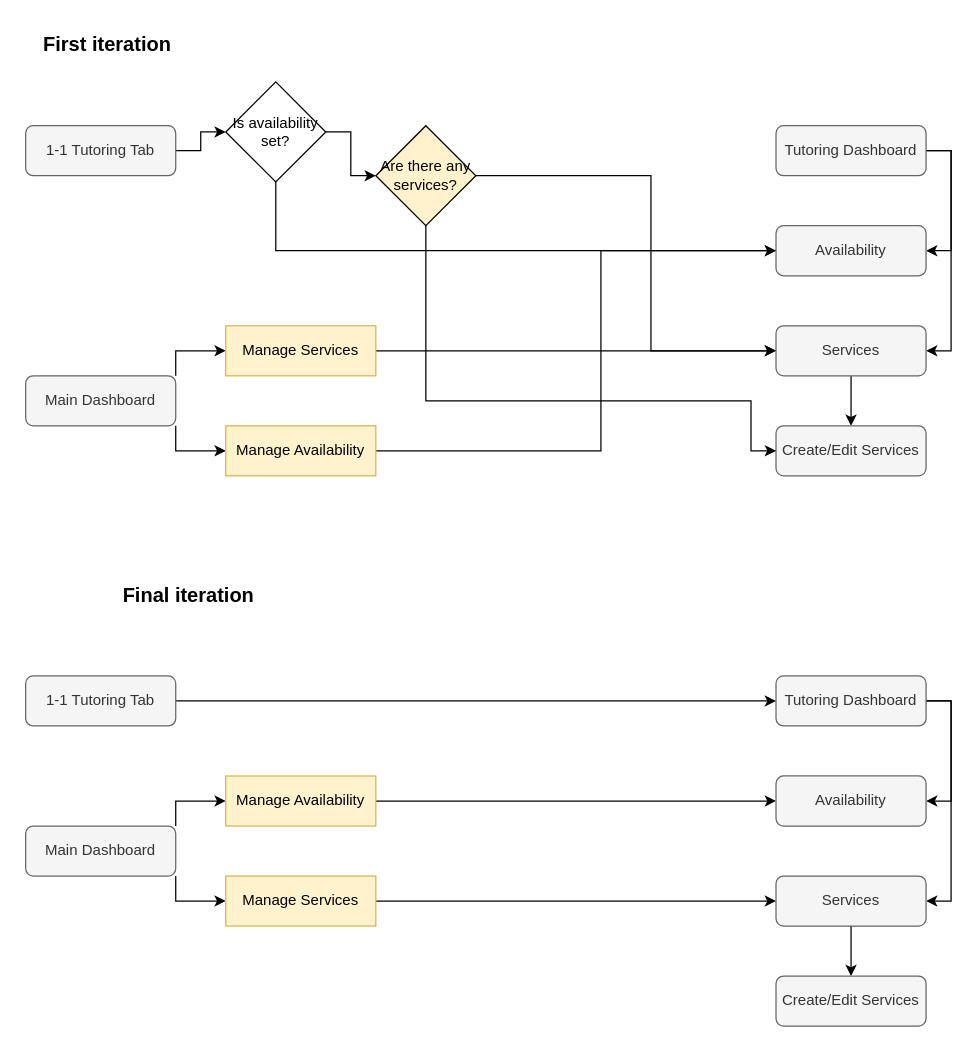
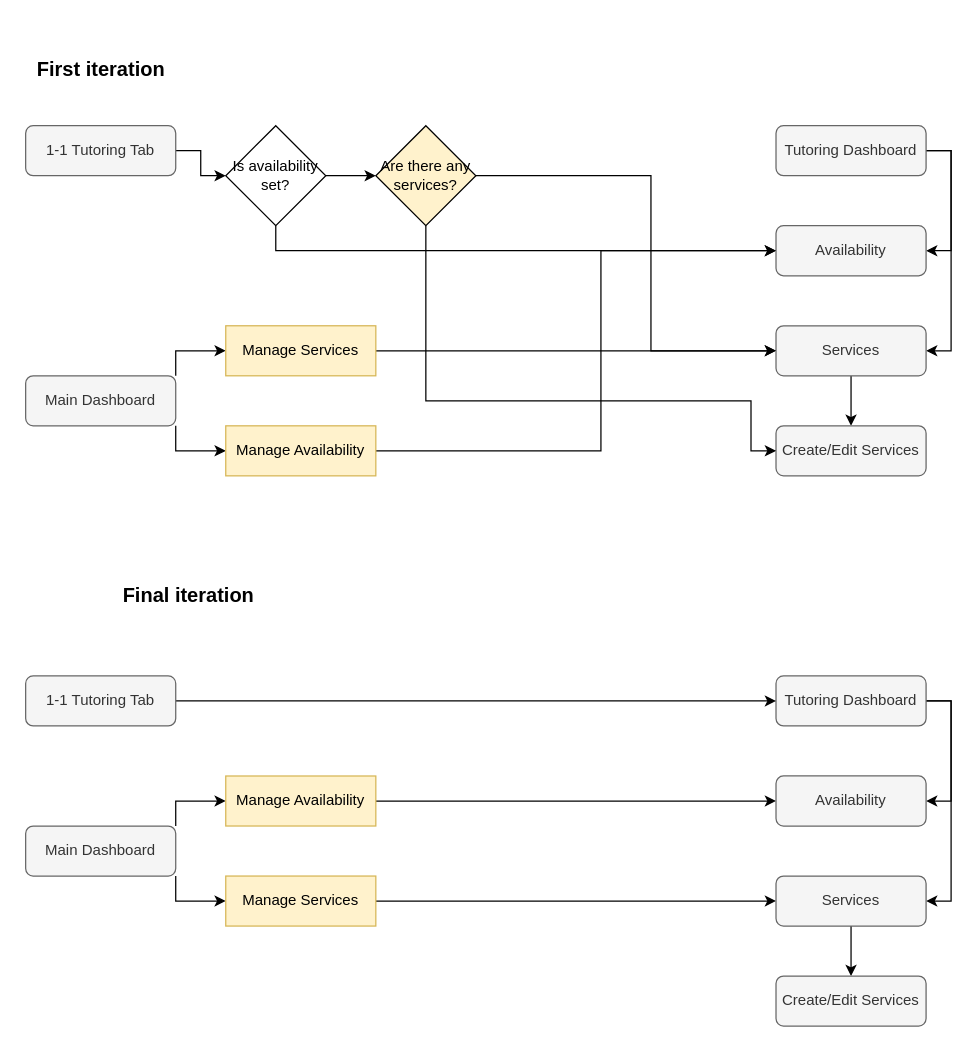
- <mxCell id="24" value="&lt;div style=&quot;font-size: 16px;&quot;&gt;First iteration&lt;/div&gt;" style="text;html=1;align=center;verticalAlign=middle;resizable=0;points=[];autosize=1;strokeColor=none;fillColor=none;fontSize=16;fontStyle=1" vertex="1" parent="1"><mxGeometry x="20" y="20" width="130" height="30" as="geometry" /></mxCell>
+ <mxCell id="24" value="&lt;div style=&quot;font-size: 16px;&quot;&gt;First iteration&lt;/div&gt;" style="text;html=1;align=center;verticalAlign=middle;resizable=0;points=[];autosize=1;strokeColor=none;fillColor=none;fontSize=16;fontStyle=1" vertex="1" parent="1"><mxGeometry x="15" y="40" width="130" height="30" as="geometry" /></mxCell>
- <mxCell id="20" value="Is availability set?" style="rhombus;whiteSpace=wrap;html=1;" vertex="1" parent="1"><mxGeometry x="180" y="65" width="80" height="80" as="geometry" /></mxCell>
+ <mxCell id="20" value="Is availability set?" style="rhombus;whiteSpace=wrap;html=1;" vertex="1" parent="1"><mxGeometry x="180" y="100" width="80" height="80" as="geometry" /></mxCell>
